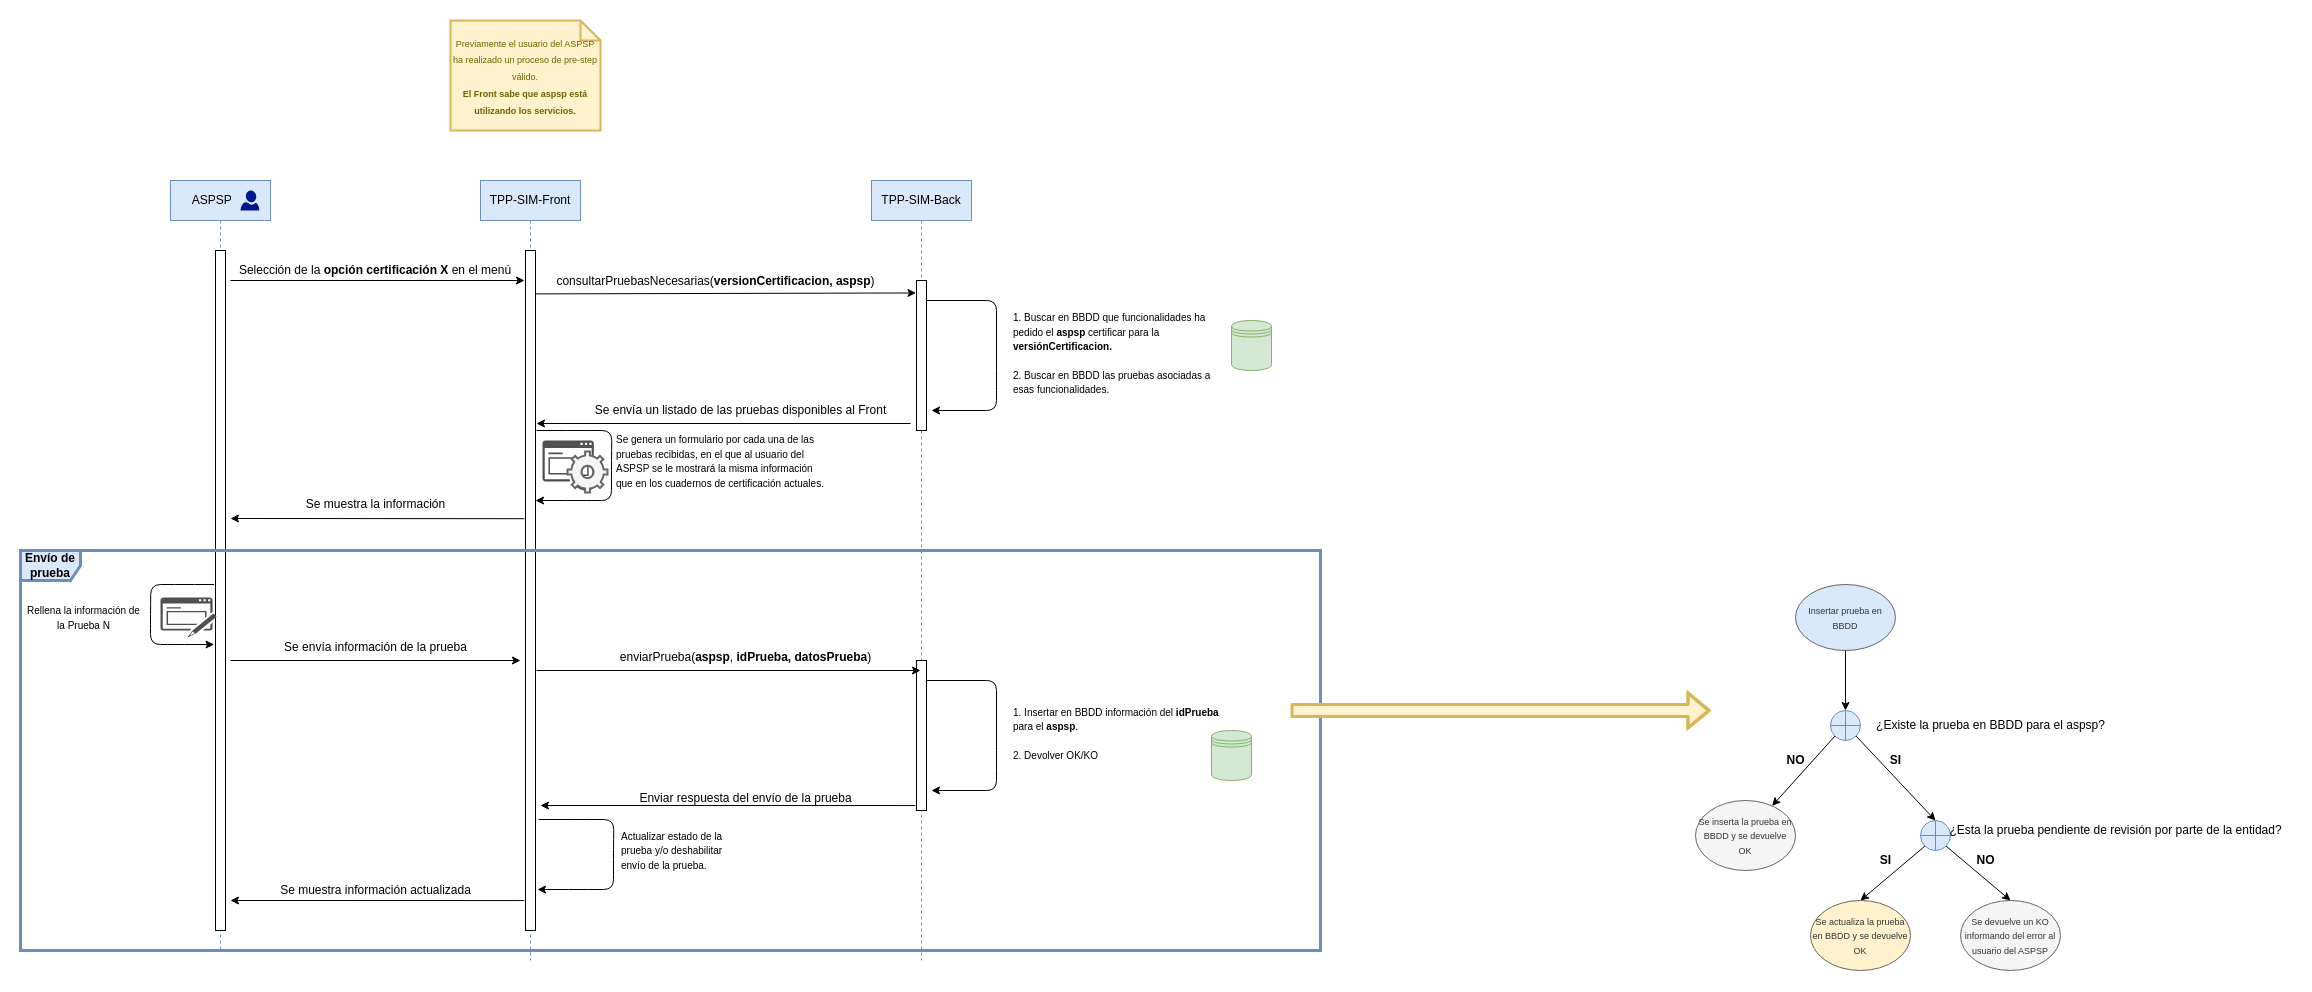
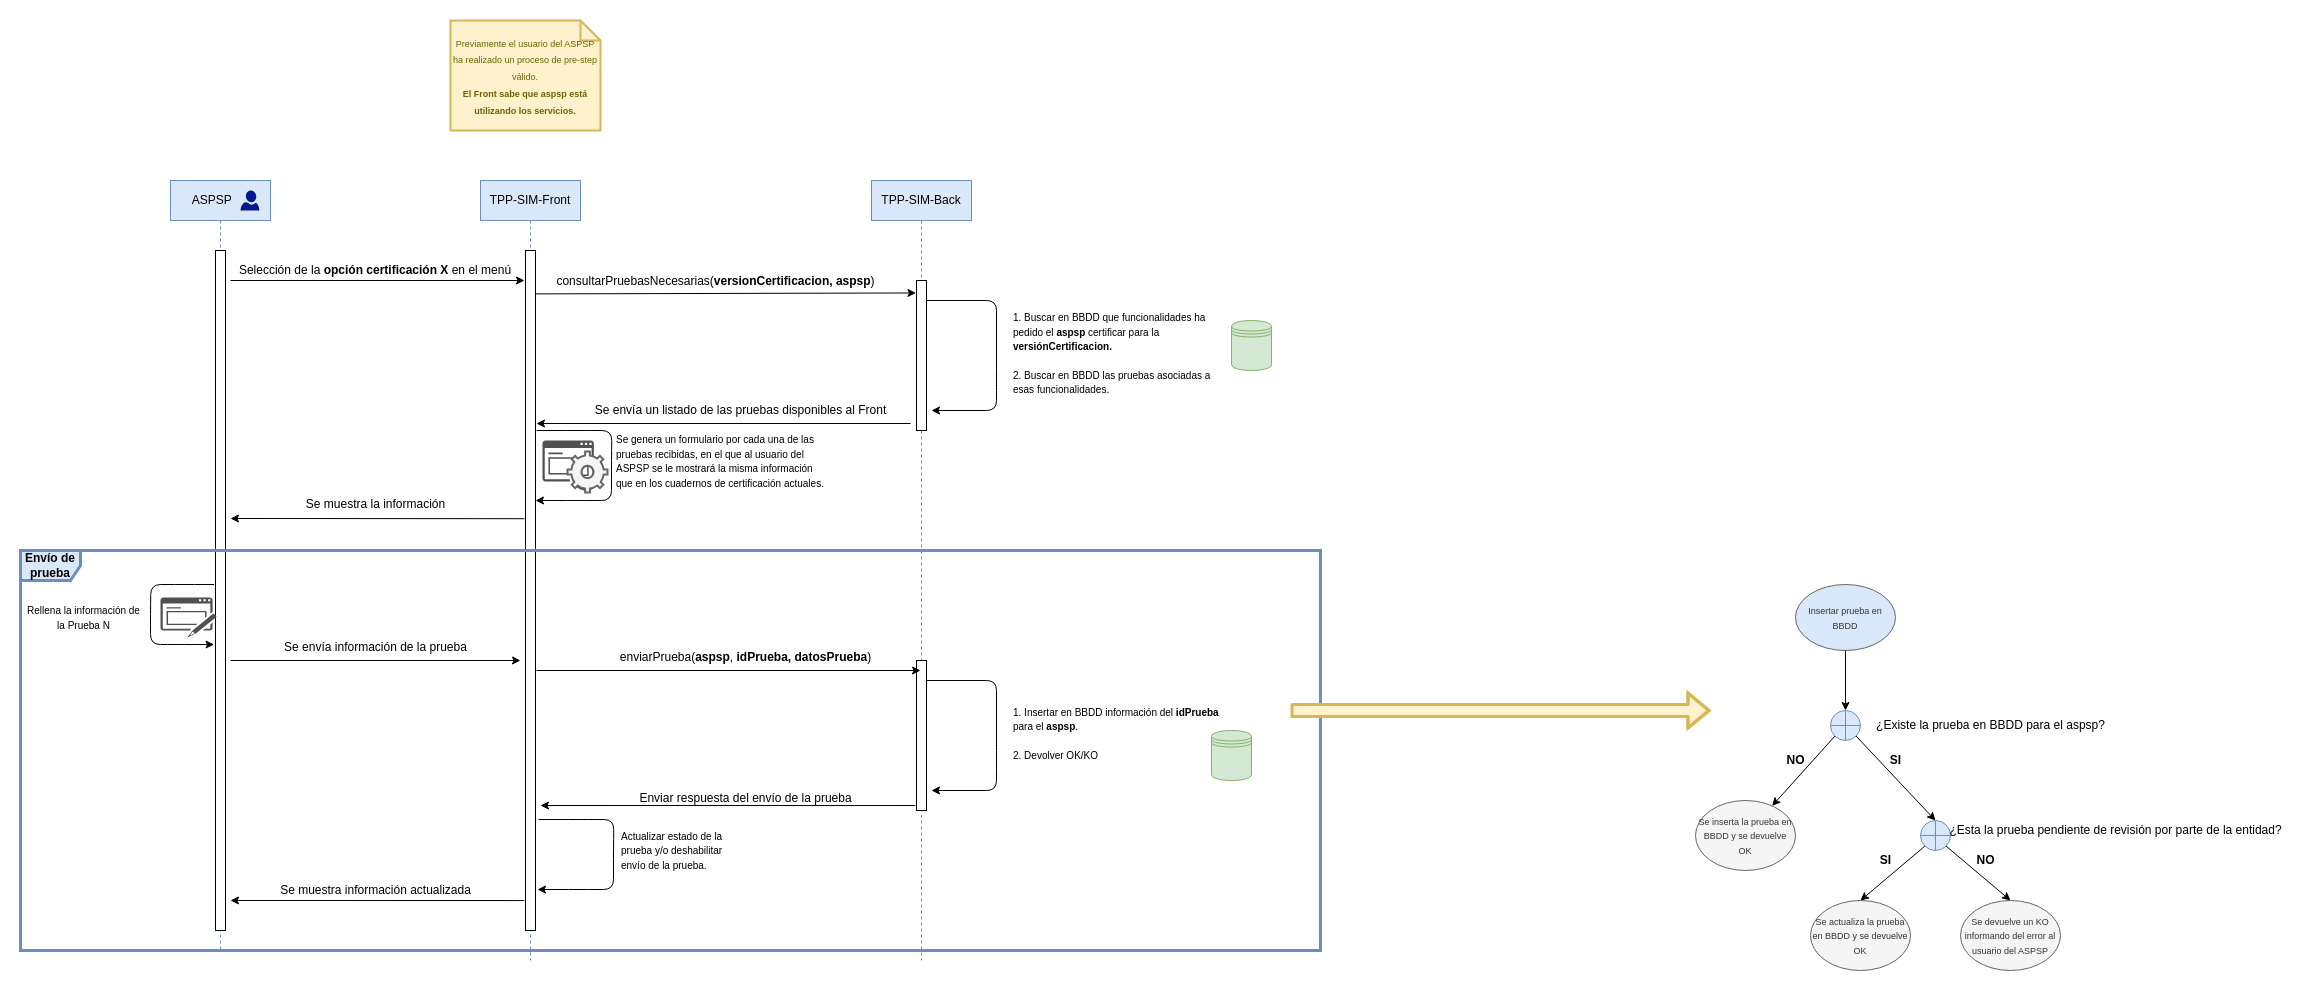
- <mxCell id="44" value="&lt;font style=&quot;font-size: 9px&quot;&gt;Se actualiza la prueba en BBDD y se devuelve OK&lt;/font&gt;" style="ellipse;whiteSpace=wrap;html=1;fillColor=#fff2cc;strokeColor=#666666;fontColor=#333333;" vertex="1" parent="1"><mxGeometry x="1810" y="900" width="100" height="70" as="geometry" /></mxCell>
+ <mxCell id="44" value="&lt;font style=&quot;font-size: 9px&quot;&gt;Se actualiza la prueba en BBDD y se devuelve OK&lt;/font&gt;" style="ellipse;whiteSpace=wrap;html=1;fillColor=#f5f5f5;strokeColor=#666666;fontColor=#333333;" vertex="1" parent="1"><mxGeometry x="1810" y="900" width="100" height="70" as="geometry" /></mxCell>
